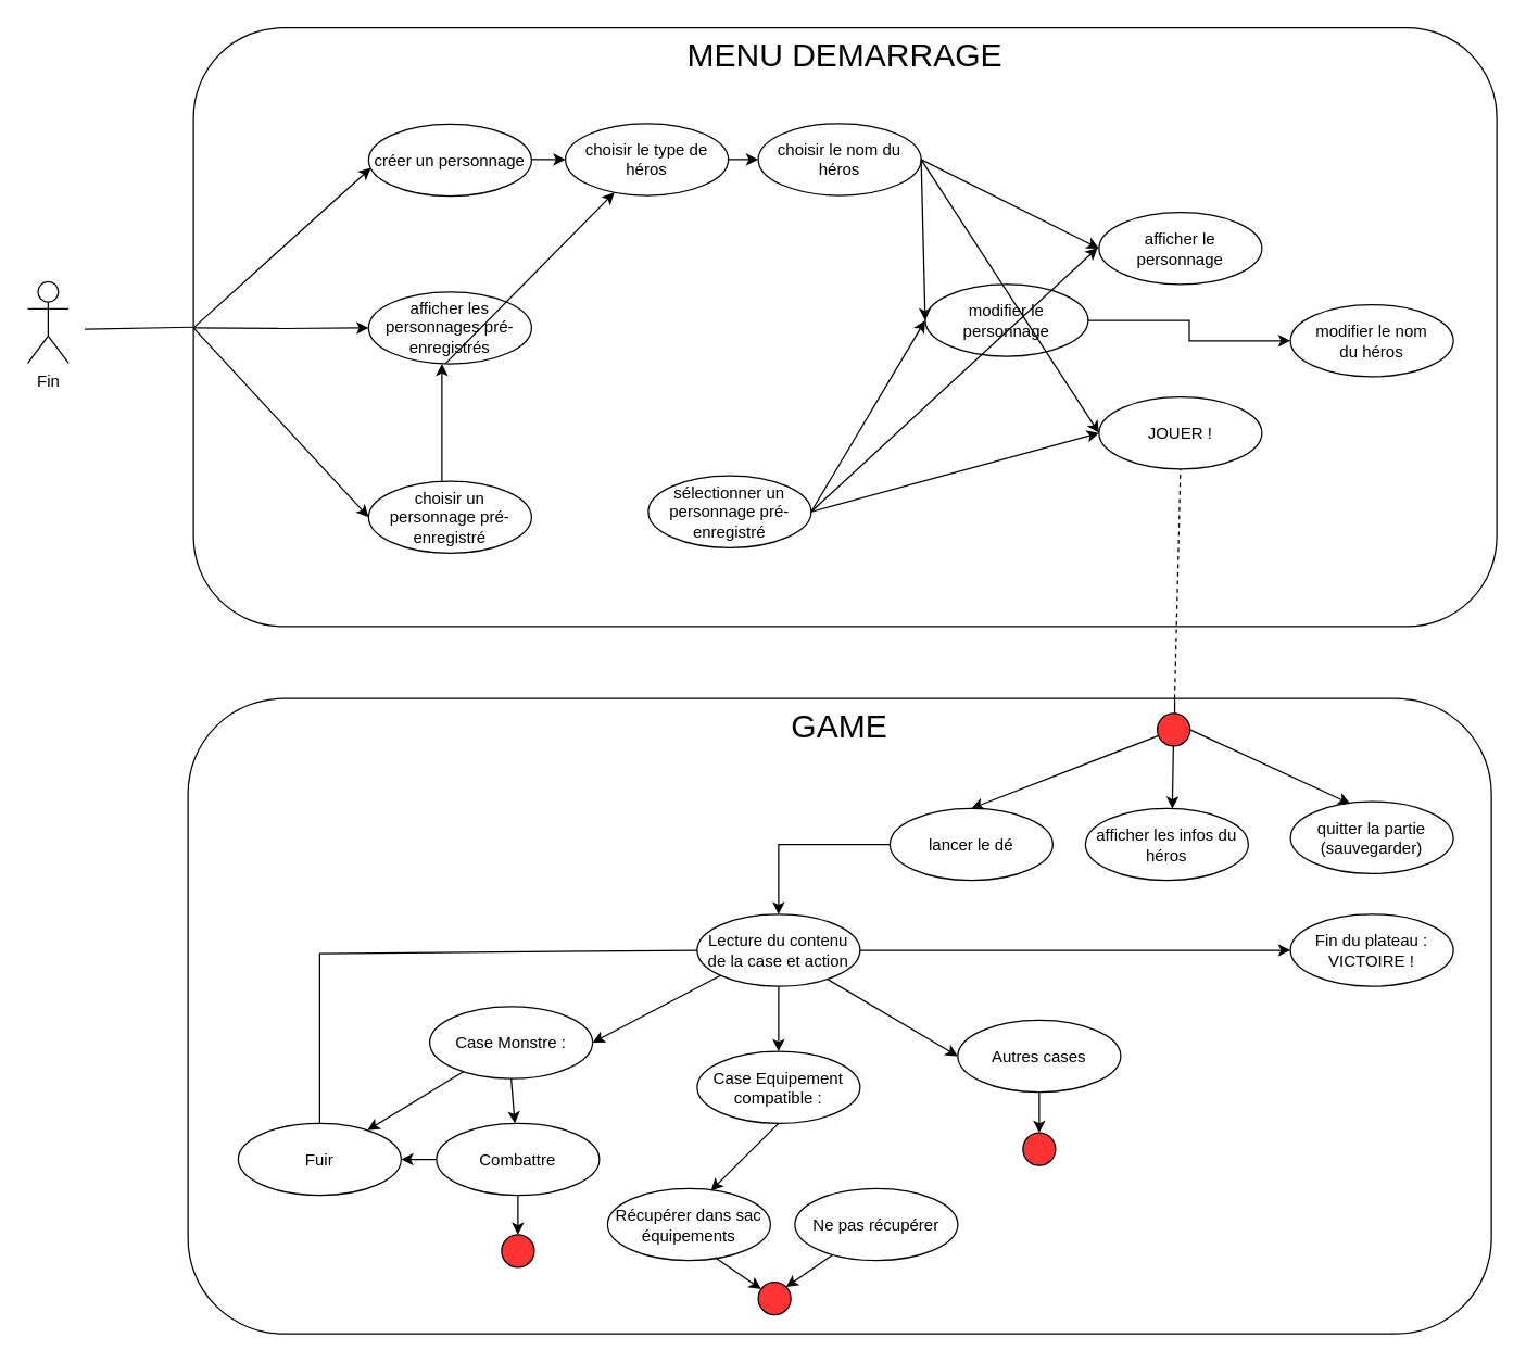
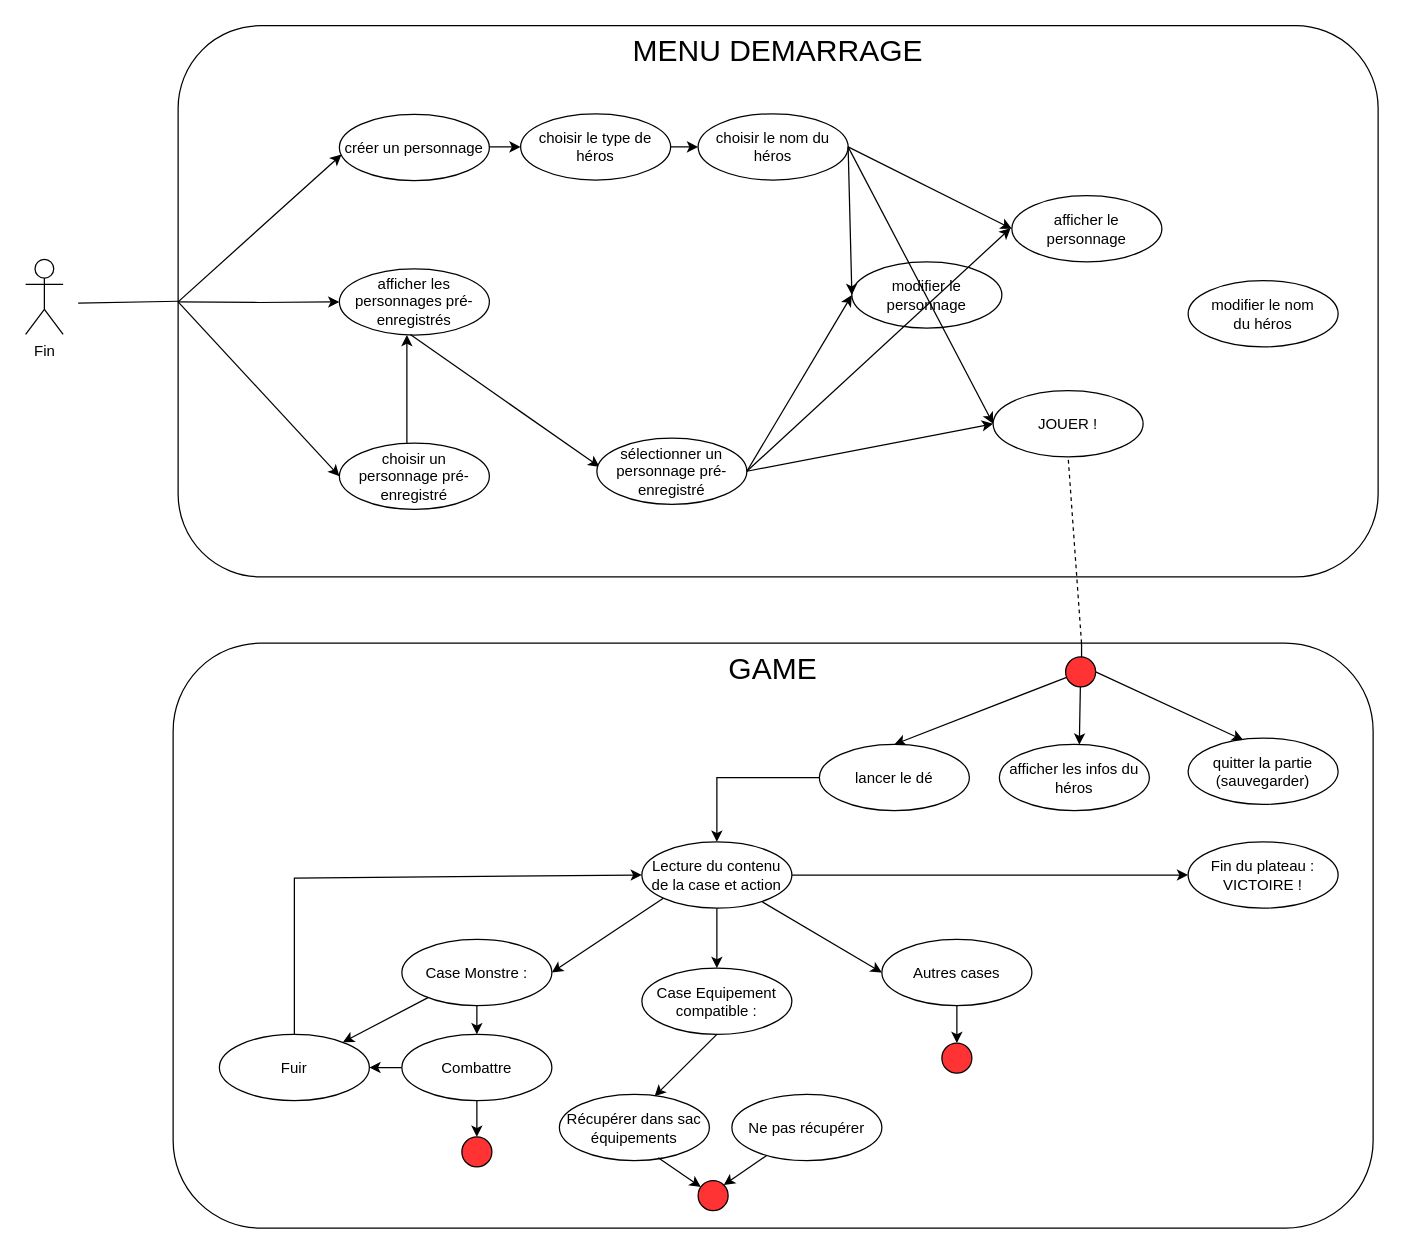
- <mxCell id="15" value="" style="endArrow=classic;html=1;rounded=0;exitX=0.473;exitY=0.994;exitDx=0;exitDy=0;exitPerimeter=0;" edge="1" parent="1" source="7" target="12"><mxGeometry width="50" height="50" relative="1" as="geometry"><mxPoint x="334" y="271" as="sourcePoint" /><mxPoint x="479" y="352" as="targetPoint" /></mxGeometry></mxCell>
+ <mxCell id="15" value="" style="endArrow=classic;html=1;rounded=0;entryX=0.018;entryY=0.434;entryDx=0;entryDy=0;entryPerimeter=0;exitX=0.473;exitY=0.994;exitDx=0;exitDy=0;exitPerimeter=0;" edge="1" parent="1" source="7" target="16"><mxGeometry width="50" height="50" relative="1" as="geometry"><mxPoint x="334" y="271" as="sourcePoint" /><mxPoint x="479" y="352" as="targetPoint" /></mxGeometry></mxCell>
- <mxCell id="17" value="" style="edgeStyle=orthogonalEdgeStyle;rounded=0;orthogonalLoop=1;jettySize=auto;html=1;startArrow=none;startFill=0;endArrow=classic;endFill=1;" edge="1" parent="1" source="18" target="28"><mxGeometry relative="1" as="geometry" /></mxCell>
- <mxCell id="23" value="JOUER !" style="ellipse;whiteSpace=wrap;html=1;" vertex="1" parent="1"><mxGeometry x="809" y="292" width="120" height="53" as="geometry" /></mxCell>
+ <mxCell id="23" value="JOUER !" style="ellipse;whiteSpace=wrap;html=1;" vertex="1" parent="1"><mxGeometry x="794" y="312" width="120" height="53" as="geometry" /></mxCell>
- <mxCell id="56" value="" style="endArrow=none;html=1;rounded=0;fontSize=24;exitX=0.5;exitY=0;exitDx=0;exitDy=0;entryX=0;entryY=0.5;entryDx=0;entryDy=0;" edge="1" parent="1" source="50" target="39"><mxGeometry width="50" height="50" relative="1" as="geometry"><mxPoint x="684" y="729" as="sourcePoint" /><mxPoint x="734" y="679" as="targetPoint" /><Array as="points"><mxPoint x="235" y="702" /></Array></mxGeometry></mxCell>
+ <mxCell id="56" value="" style="endArrow=classic;html=1;rounded=0;fontSize=24;exitX=0.5;exitY=0;exitDx=0;exitDy=0;entryX=0;entryY=0.5;entryDx=0;entryDy=0;" edge="1" parent="1" source="50" target="39"><mxGeometry width="50" height="50" relative="1" as="geometry"><mxPoint x="684" y="729" as="sourcePoint" /><mxPoint x="734" y="679" as="targetPoint" /><Array as="points"><mxPoint x="235" y="702" /></Array></mxGeometry></mxCell>
- <mxCell id="40" value="Case Monstre :" style="ellipse;whiteSpace=wrap;html=1;" vertex="1" parent="1"><mxGeometry x="316" y="741" width="120" height="53" as="geometry" /></mxCell>
+ <mxCell id="40" value="Case Monstre :" style="ellipse;whiteSpace=wrap;html=1;" vertex="1" parent="1"><mxGeometry x="321" y="751" width="120" height="53" as="geometry" /></mxCell>
